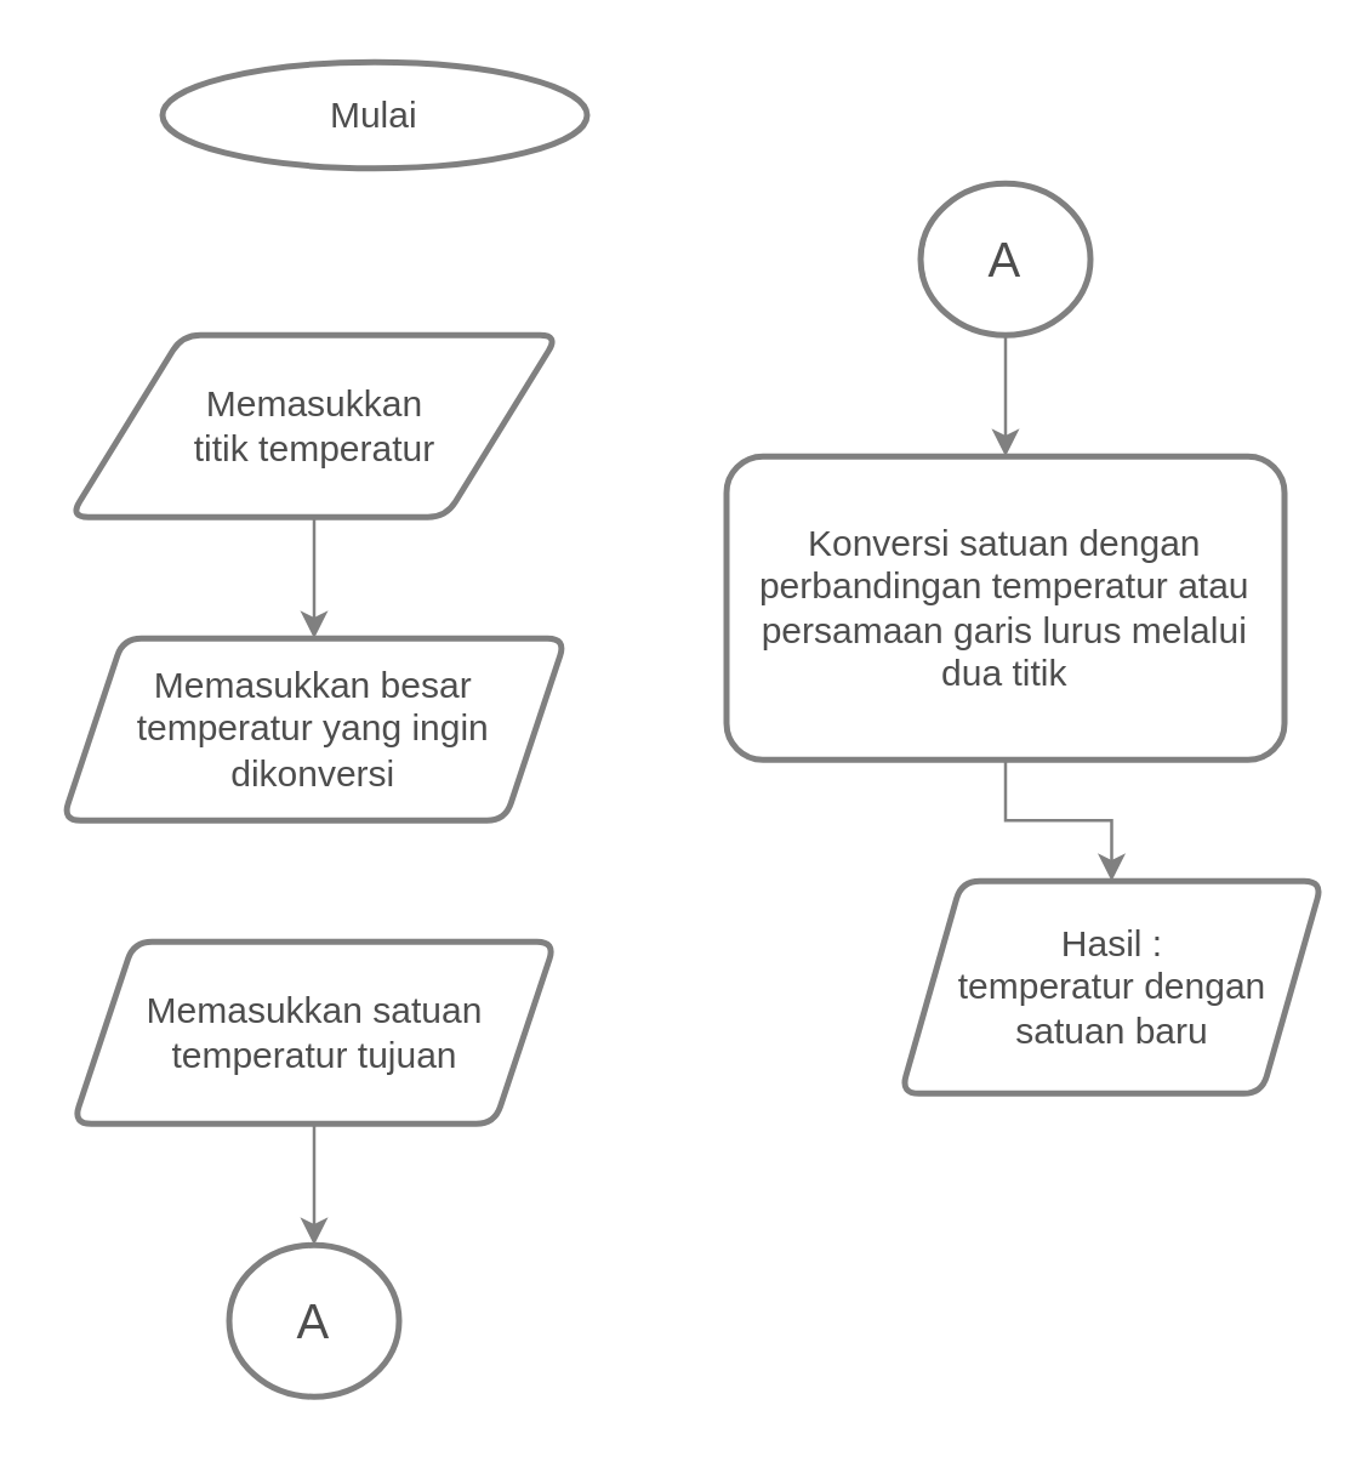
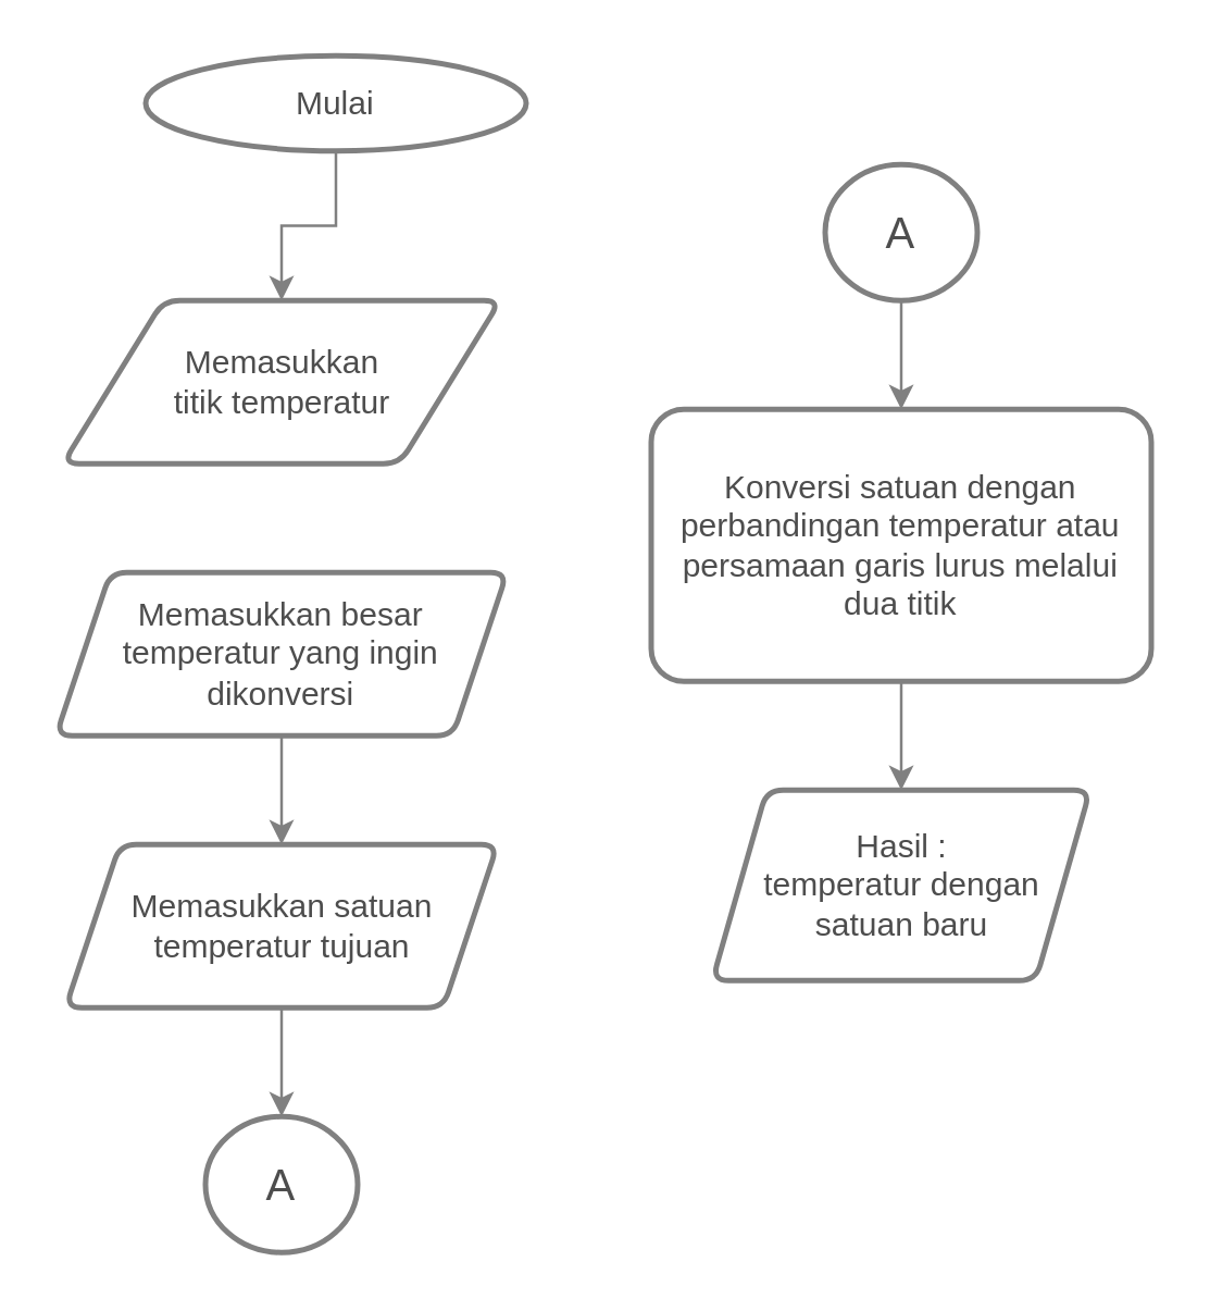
+ <mxCell id="2" value="" style="edgeStyle=orthogonalEdgeStyle;rounded=0;orthogonalLoop=1;jettySize=auto;html=1;fontColor=#4D4D4D;strokeColor=#808080;" edge="1" parent="1" source="3" target="5"><mxGeometry relative="1" as="geometry"><mxPoint x="103" y="145" as="targetPoint" /></mxGeometry></mxCell>
- <mxCell id="4" value="" style="edgeStyle=orthogonalEdgeStyle;rounded=0;orthogonalLoop=1;jettySize=auto;html=1;fontColor=#4D4D4D;strokeColor=#808080;" edge="1" parent="1" source="5" target="7"><mxGeometry relative="1" as="geometry" /></mxCell>
+ <mxCell id="6" value="" style="edgeStyle=orthogonalEdgeStyle;rounded=0;orthogonalLoop=1;jettySize=auto;html=1;fontColor=#4D4D4D;strokeColor=#808080;" edge="1" parent="1" source="7" target="9"><mxGeometry relative="1" as="geometry" /></mxCell>
- <mxCell id="12" value="Hasil : &lt;br&gt;temperatur dengan satuan baru" style="shape=parallelogram;perimeter=parallelogramPerimeter;whiteSpace=wrap;html=1;fixedSize=1;strokeWidth=2;rounded=1;arcSize=12;strokeColor=#808080;fontColor=#4D4D4D;" vertex="1" parent="1"><mxGeometry x="296.5" y="290" width="139" height="70" as="geometry" /></mxCell>
+ <mxCell id="12" value="Hasil : &lt;br&gt;temperatur dengan satuan baru" style="shape=parallelogram;perimeter=parallelogramPerimeter;whiteSpace=wrap;html=1;fixedSize=1;strokeWidth=2;rounded=1;arcSize=12;strokeColor=#808080;fontColor=#4D4D4D;" vertex="1" parent="1"><mxGeometry x="261.5" y="290" width="139" height="70" as="geometry" /></mxCell>
